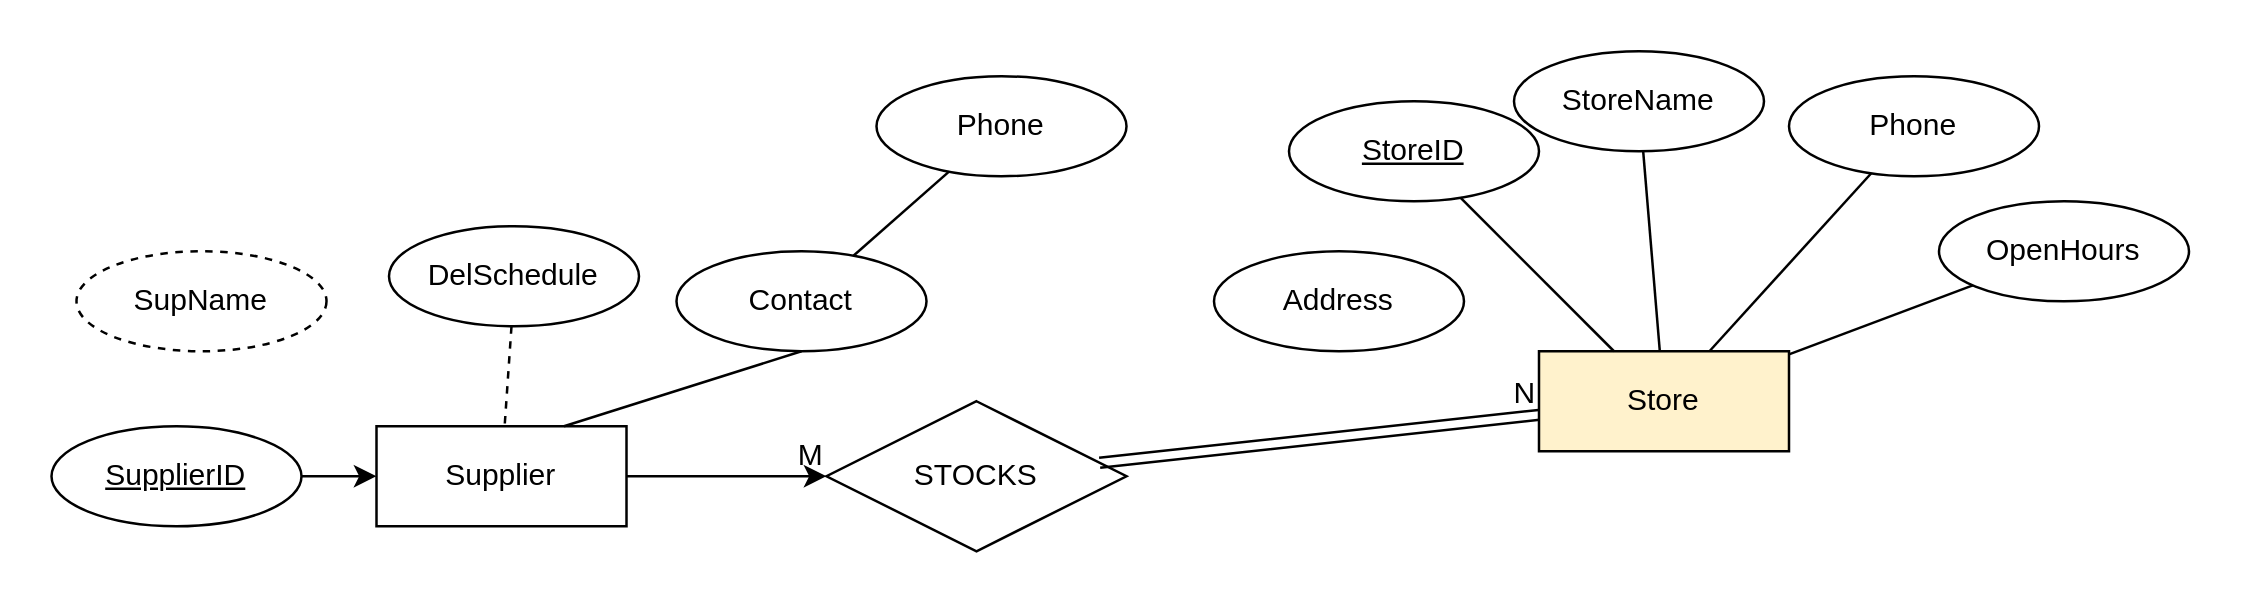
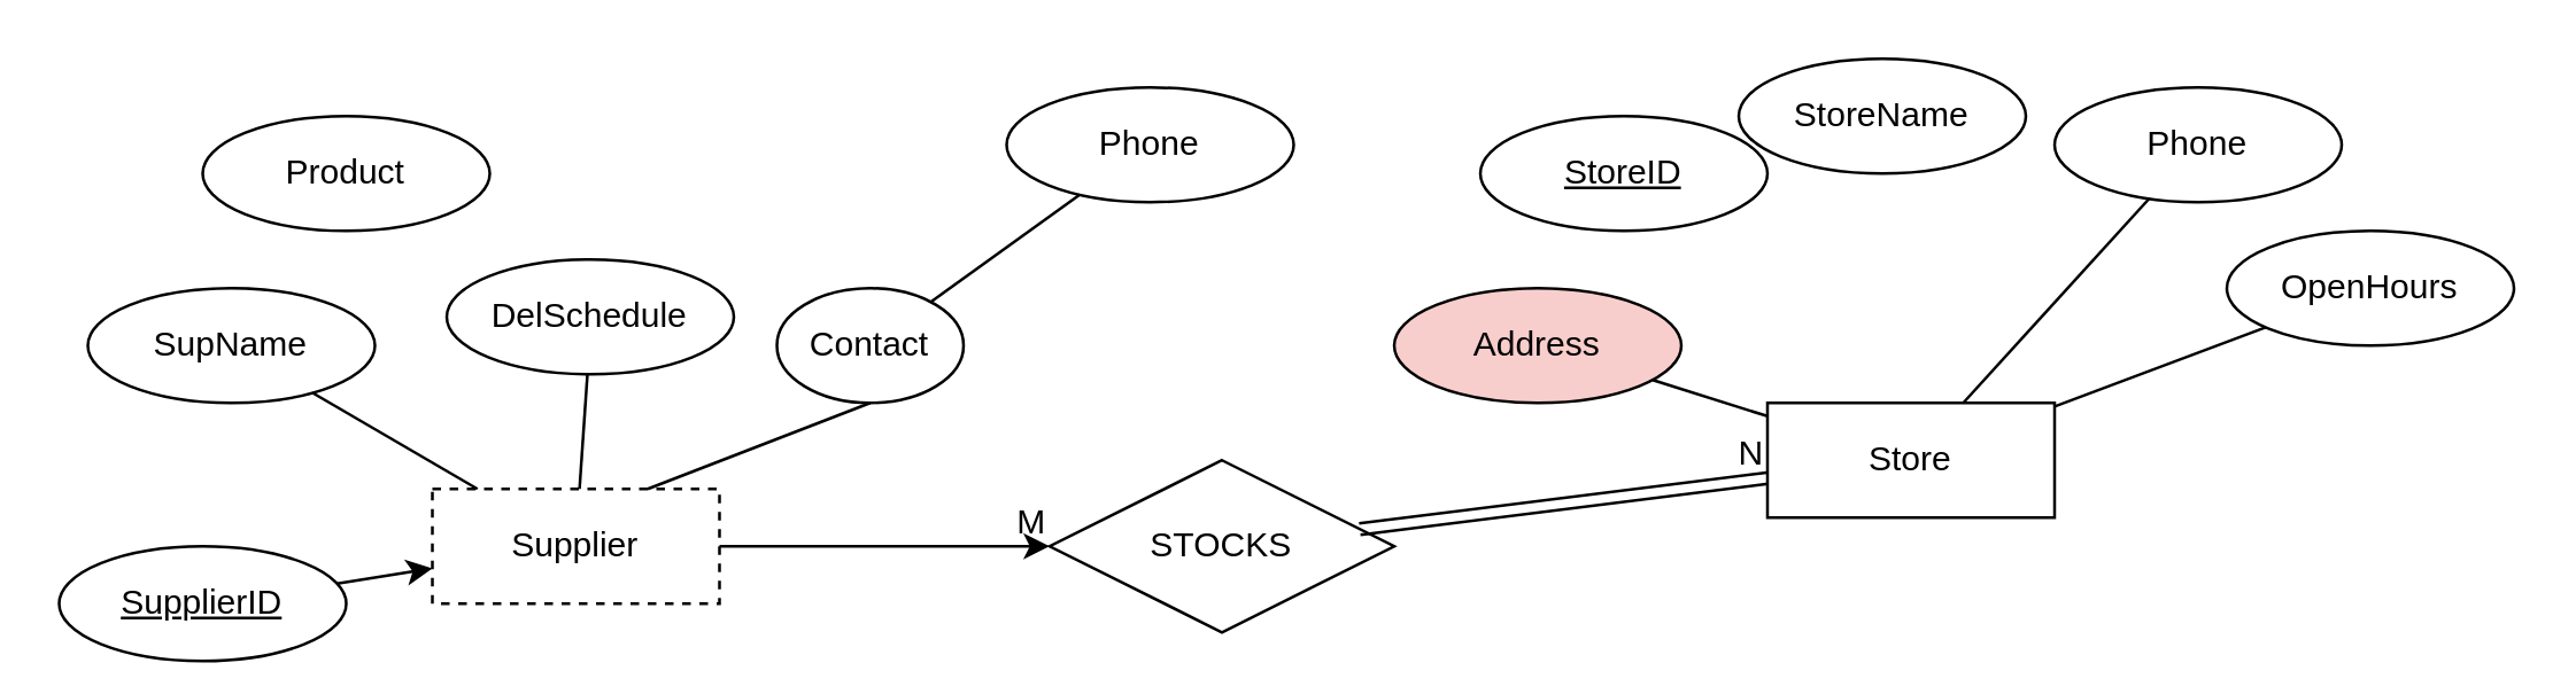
+ <mxCell id="30" value="Product" style="ellipse;whiteSpace=wrap;html=1;align=center;" vertex="1" parent="1"><mxGeometry x="70" y="40" width="100" height="40" as="geometry" /></mxCell>
- <mxCell id="17" value="" style="endArrow=none;html=1;rounded=0;" parent="1" source="2" target="5" edge="1"><mxGeometry relative="1" as="geometry"><mxPoint x="705" y="150" as="sourcePoint" /><mxPoint x="769" y="107" as="targetPoint" /></mxGeometry></mxCell>
- <mxCell id="18" value="" style="endArrow=none;html=1;rounded=0;" parent="1" source="3" target="2" edge="1"><mxGeometry relative="1" as="geometry"><mxPoint x="715" y="160" as="sourcePoint" /><mxPoint x="779" y="117" as="targetPoint" /></mxGeometry></mxCell>
- <mxCell id="28" value="SupName" style="ellipse;whiteSpace=wrap;html=1;align=center;dashed=1;" parent="1" vertex="1"><mxGeometry x="30" y="100" width="100" height="40" as="geometry" /></mxCell>
+ <mxCell id="28" value="SupName" style="ellipse;whiteSpace=wrap;html=1;align=center;" parent="1" vertex="1"><mxGeometry x="30" y="100" width="100" height="40" as="geometry" /></mxCell>
- <mxCell id="10" value="Contact" style="ellipse;whiteSpace=wrap;html=1;align=center;" parent="1" vertex="1"><mxGeometry x="270" y="100" width="100" height="40" as="geometry" /></mxCell>
+ <mxCell id="10" value="Contact" style="ellipse;whiteSpace=wrap;html=1;align=center;" parent="1" vertex="1"><mxGeometry x="270" y="100" width="65" height="40" as="geometry" /></mxCell>
- <mxCell id="6" value="Address" style="ellipse;whiteSpace=wrap;html=1;align=center;" parent="1" vertex="1"><mxGeometry x="485" y="100" width="100" height="40" as="geometry" /></mxCell>
+ <mxCell id="6" value="Address" style="ellipse;whiteSpace=wrap;html=1;align=center;fillColor=#f8cecc;" parent="1" vertex="1"><mxGeometry x="485" y="100" width="100" height="40" as="geometry" /></mxCell>
+ <mxCell id="19" value="" style="endArrow=none;html=1;rounded=0;" parent="1" source="6" target="2" edge="1"><mxGeometry relative="1" as="geometry"><mxPoint x="725" y="170" as="sourcePoint" /><mxPoint x="789" y="127" as="targetPoint" /></mxGeometry></mxCell>
- <mxCell id="14" value="" style="endArrow=none;html=1;rounded=0;dashed=1;" parent="1" source="9" target="7" edge="1"><mxGeometry relative="1" as="geometry"><mxPoint x="0" y="170" as="sourcePoint" /><mxPoint x="160" y="170" as="targetPoint" /></mxGeometry></mxCell>
+ <mxCell id="14" value="" style="endArrow=none;html=1;rounded=0;" parent="1" source="9" target="7" edge="1"><mxGeometry relative="1" as="geometry"><mxPoint x="0" y="170" as="sourcePoint" /><mxPoint x="160" y="170" as="targetPoint" /></mxGeometry></mxCell>
+ <mxCell id="29" value="" style="endArrow=none;html=1;rounded=0;" parent="1" source="7" target="28" edge="1"><mxGeometry relative="1" as="geometry"><mxPoint x="410" y="130" as="sourcePoint" /><mxPoint x="570" y="130" as="targetPoint" /></mxGeometry></mxCell>
- <mxCell id="2" value="Store" style="whiteSpace=wrap;html=1;align=center;fillColor=#fff2cc;" parent="1" vertex="1"><mxGeometry x="615" y="140" width="100" height="40" as="geometry" /></mxCell>
+ <mxCell id="2" value="Store" style="whiteSpace=wrap;html=1;align=center;" parent="1" vertex="1"><mxGeometry x="615" y="140" width="100" height="40" as="geometry" /></mxCell>
- <mxCell id="8" value="&lt;u&gt;SupplierID&lt;/u&gt;" style="ellipse;whiteSpace=wrap;html=1;align=center;" parent="1" vertex="1"><mxGeometry x="20" y="170" width="100" height="40" as="geometry" /></mxCell>
+ <mxCell id="8" value="&lt;u&gt;SupplierID&lt;/u&gt;" style="ellipse;whiteSpace=wrap;html=1;align=center;" parent="1" vertex="1"><mxGeometry x="20" y="190" width="100" height="40" as="geometry" /></mxCell>
- <mxCell id="7" value="Supplier" style="whiteSpace=wrap;html=1;align=center;" parent="1" vertex="1"><mxGeometry x="150" y="170" width="100" height="40" as="geometry" /></mxCell>
+ <mxCell id="7" value="Supplier" style="whiteSpace=wrap;html=1;align=center;dashed=1;" parent="1" vertex="1"><mxGeometry x="150" y="170" width="100" height="40" as="geometry" /></mxCell>
- <mxCell id="23" value="STOCKS" style="shape=rhombus;perimeter=rhombusPerimeter;whiteSpace=wrap;html=1;align=center;" parent="1" vertex="1"><mxGeometry x="330" y="160" width="120" height="60" as="geometry" /></mxCell>
+ <mxCell id="23" value="STOCKS" style="shape=rhombus;perimeter=rhombusPerimeter;whiteSpace=wrap;html=1;align=center;" parent="1" vertex="1"><mxGeometry x="365" y="160" width="120" height="60" as="geometry" /></mxCell>
